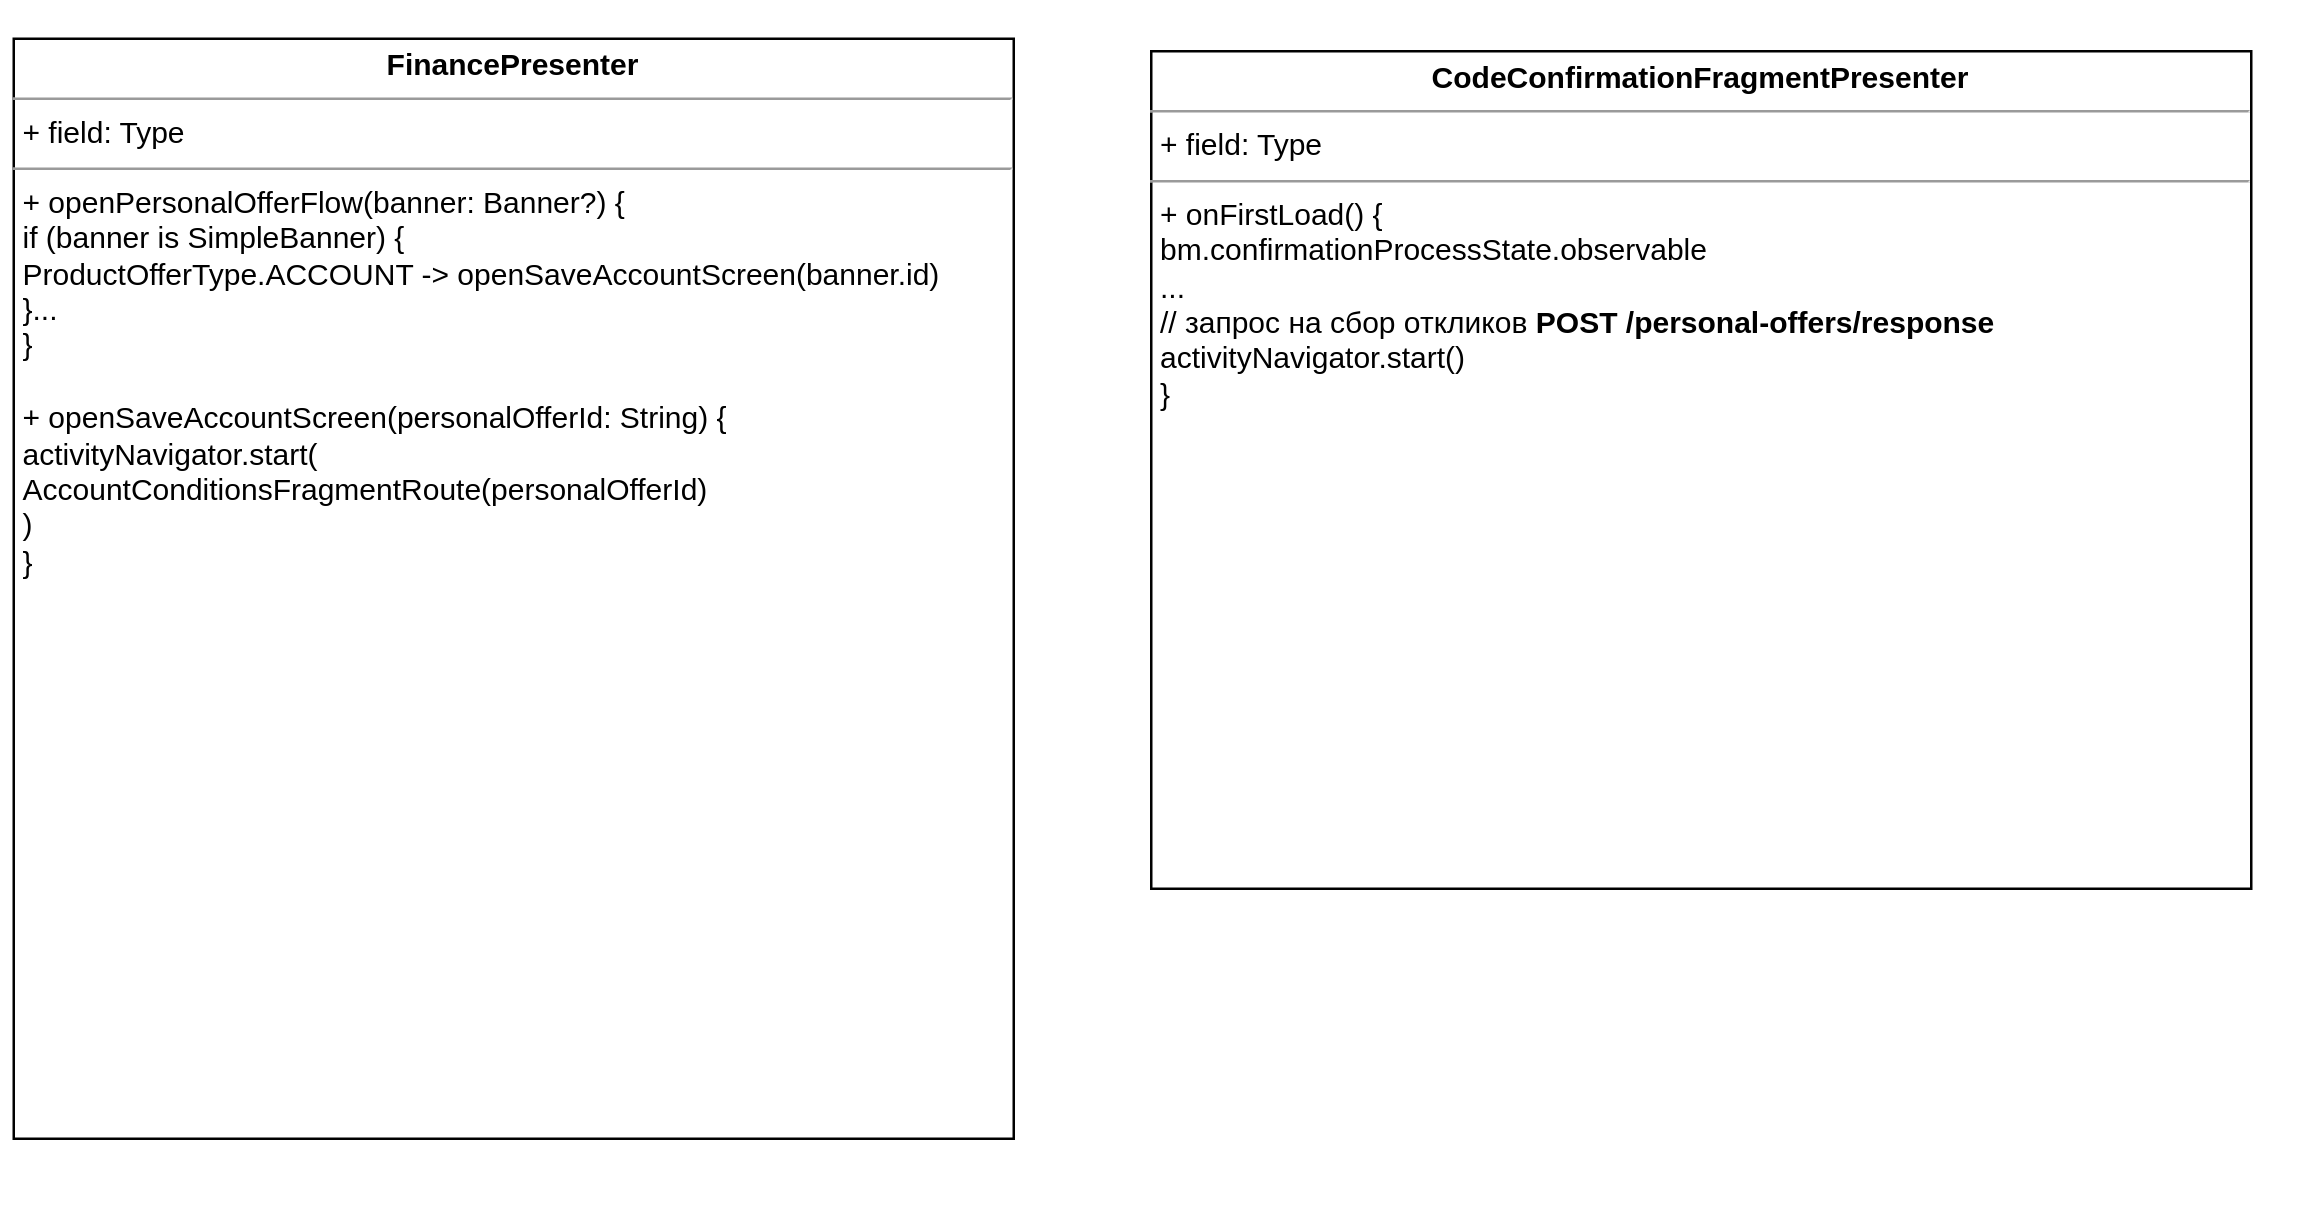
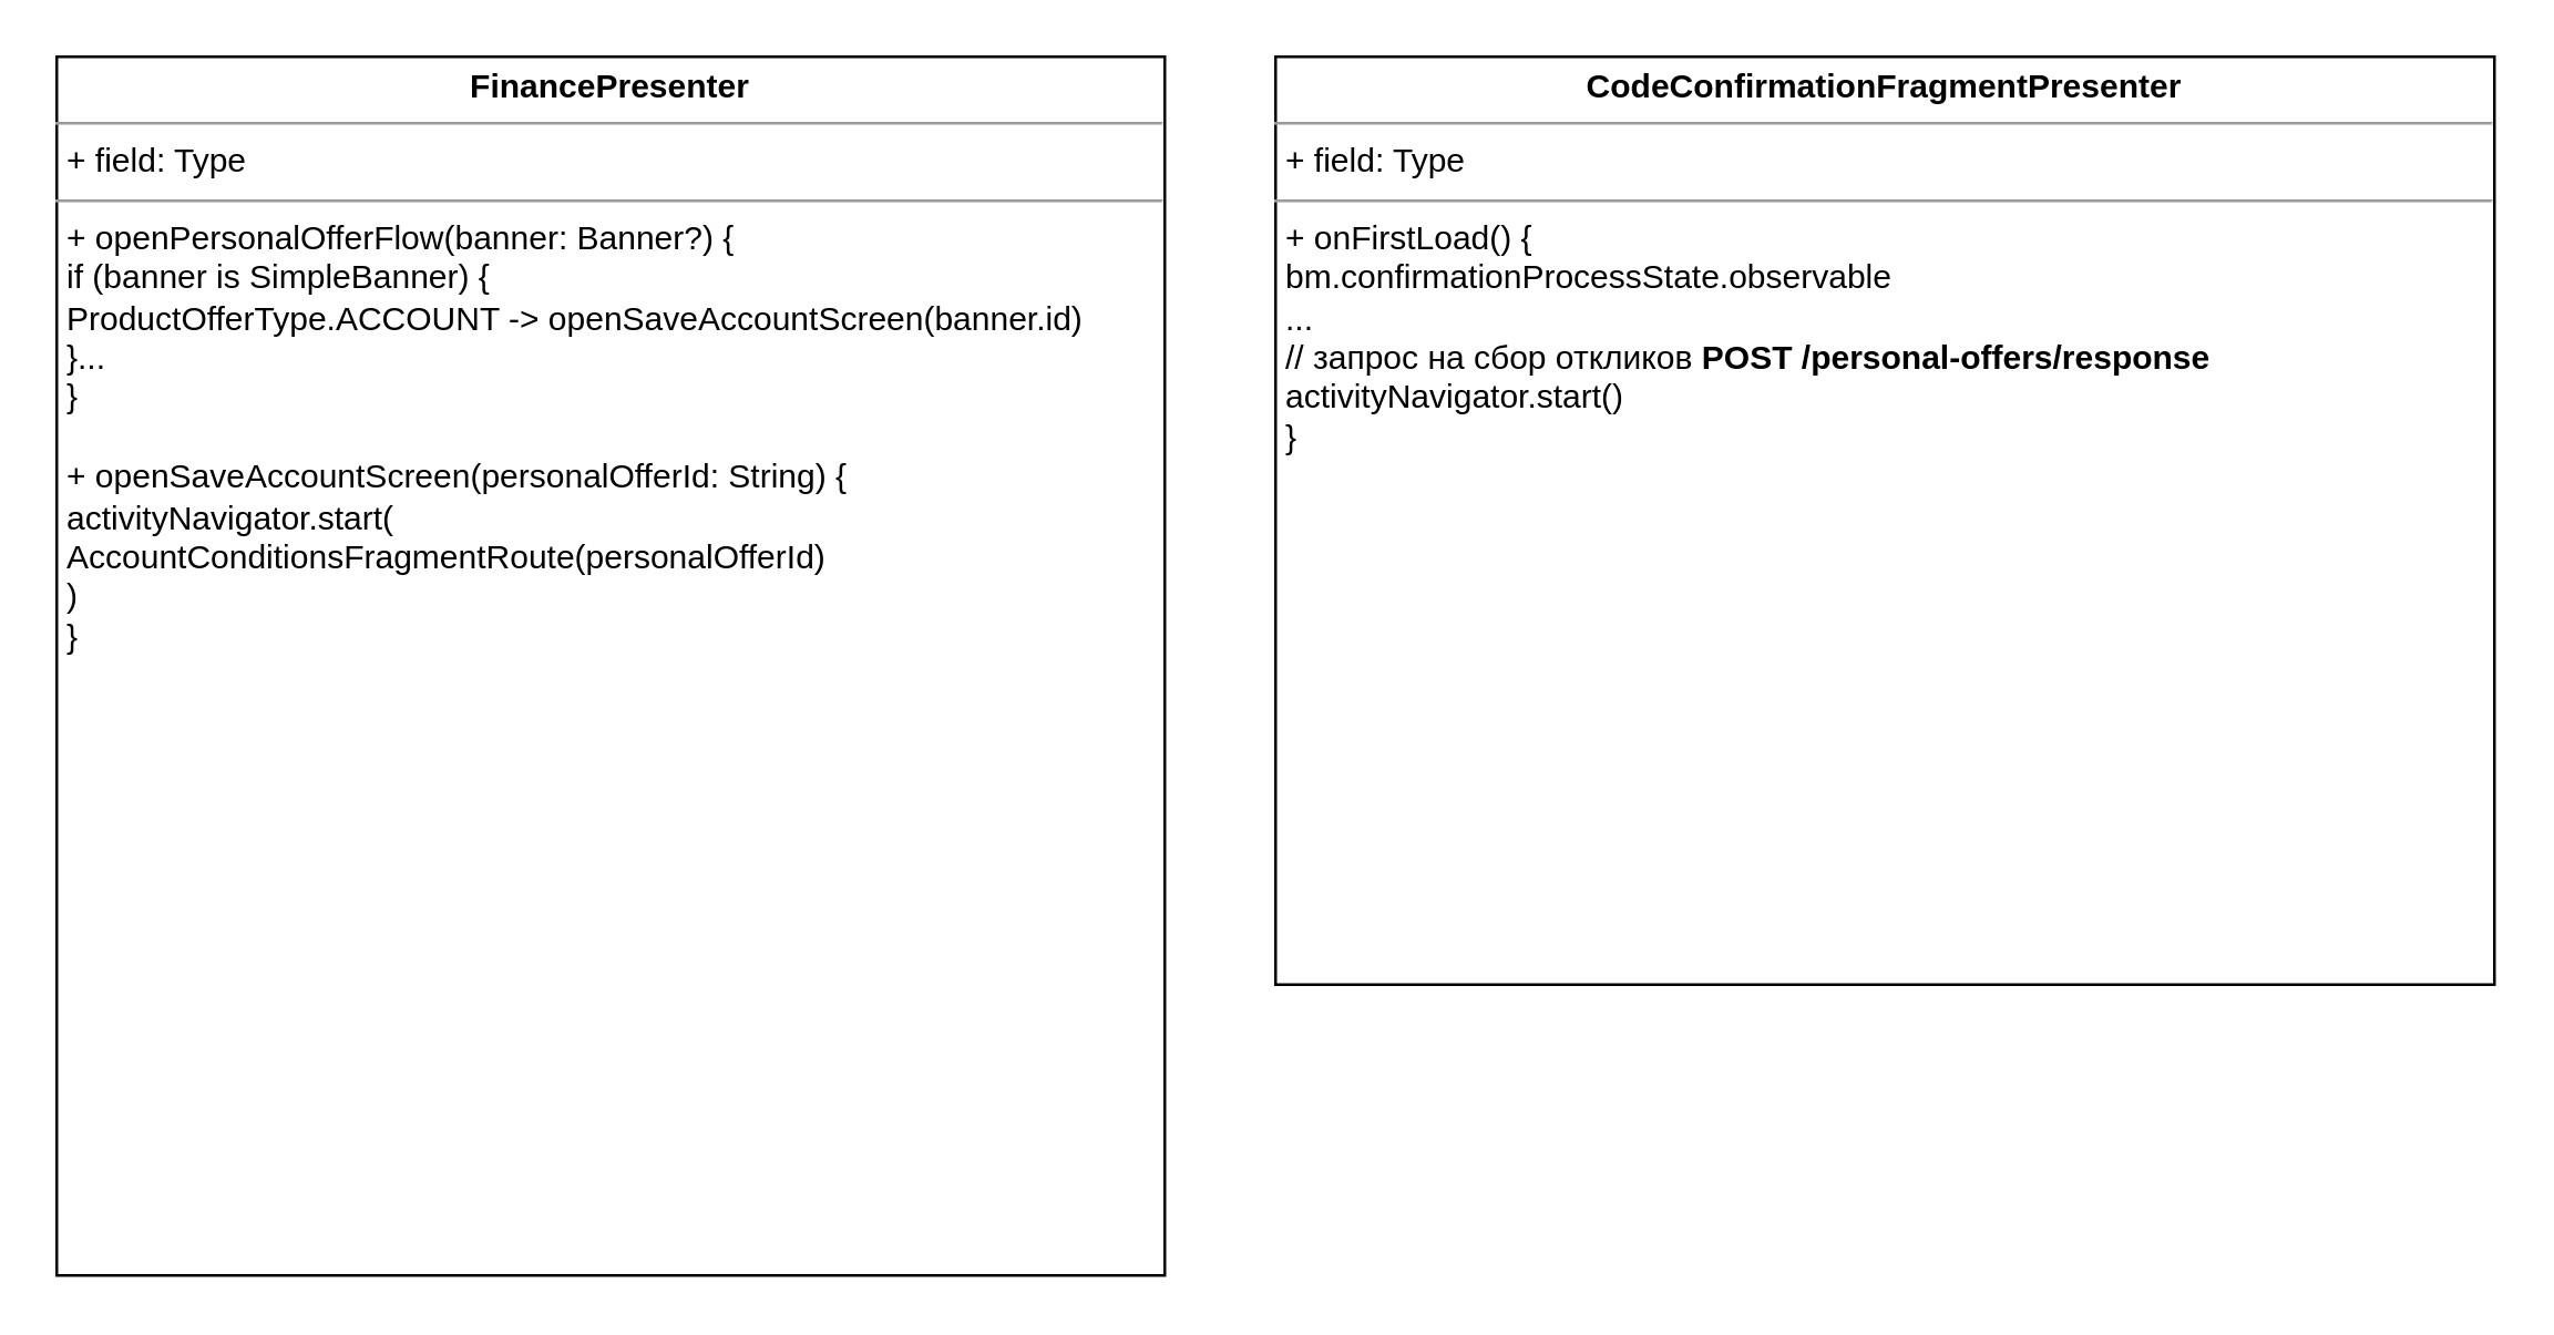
- <mxCell id="2" value="&lt;p style=&quot;margin:0px;margin-top:4px;text-align:center;&quot;&gt;&lt;b&gt;FinancePresenter&lt;/b&gt;&lt;/p&gt;&lt;hr size=&quot;1&quot;&gt;&lt;p style=&quot;margin:0px;margin-left:4px;&quot;&gt;+ field: Type&lt;/p&gt;&lt;hr size=&quot;1&quot;&gt;&lt;p style=&quot;margin:0px;margin-left:4px;&quot;&gt;+ openPersonalOfferFlow(banner: Banner?) {&lt;/p&gt;&lt;p style=&quot;margin:0px;margin-left:4px;&quot;&gt;if (banner is SimpleBanner) {&lt;/p&gt;&lt;p style=&quot;margin:0px;margin-left:4px;&quot;&gt;ProductOfferType.ACCOUNT -&amp;gt; openSaveAccountScreen(banner.id)&lt;br&gt;&lt;/p&gt;&lt;p style=&quot;margin:0px;margin-left:4px;&quot;&gt;}...&lt;br&gt;&lt;/p&gt;&lt;p style=&quot;margin:0px;margin-left:4px;&quot;&gt;}&lt;/p&gt;&lt;p style=&quot;margin:0px;margin-left:4px;&quot;&gt;&lt;br&gt;&lt;/p&gt;&lt;p style=&quot;margin:0px;margin-left:4px;&quot;&gt;+ openSaveAccountScreen(personalOfferId: String) {&lt;/p&gt;&lt;p style=&quot;margin:0px;margin-left:4px;&quot;&gt;activityNavigator.start(&lt;/p&gt;&lt;p style=&quot;margin:0px;margin-left:4px;&quot;&gt;AccountConditionsFragmentRoute(personalOfferId)&lt;/p&gt;&lt;p style=&quot;margin:0px;margin-left:4px;&quot;&gt;)&lt;br&gt;&lt;/p&gt;&lt;p style=&quot;margin:0px;margin-left:4px;&quot;&gt;}&lt;br&gt;&lt;/p&gt;" style="verticalAlign=top;align=left;overflow=fill;fontSize=12;fontFamily=Helvetica;html=1;" vertex="1" parent="1"><mxGeometry x="5" y="15" width="400" height="440" as="geometry" /></mxCell>
+ <mxCell id="2" value="&lt;p style=&quot;margin:0px;margin-top:4px;text-align:center;&quot;&gt;&lt;b&gt;FinancePresenter&lt;/b&gt;&lt;/p&gt;&lt;hr size=&quot;1&quot;&gt;&lt;p style=&quot;margin:0px;margin-left:4px;&quot;&gt;+ field: Type&lt;/p&gt;&lt;hr size=&quot;1&quot;&gt;&lt;p style=&quot;margin:0px;margin-left:4px;&quot;&gt;+ openPersonalOfferFlow(banner: Banner?) {&lt;/p&gt;&lt;p style=&quot;margin:0px;margin-left:4px;&quot;&gt;if (banner is SimpleBanner) {&lt;/p&gt;&lt;p style=&quot;margin:0px;margin-left:4px;&quot;&gt;ProductOfferType.ACCOUNT -&amp;gt; openSaveAccountScreen(banner.id)&lt;br&gt;&lt;/p&gt;&lt;p style=&quot;margin:0px;margin-left:4px;&quot;&gt;}...&lt;br&gt;&lt;/p&gt;&lt;p style=&quot;margin:0px;margin-left:4px;&quot;&gt;}&lt;/p&gt;&lt;p style=&quot;margin:0px;margin-left:4px;&quot;&gt;&lt;br&gt;&lt;/p&gt;&lt;p style=&quot;margin:0px;margin-left:4px;&quot;&gt;+ openSaveAccountScreen(personalOfferId: String) {&lt;/p&gt;&lt;p style=&quot;margin:0px;margin-left:4px;&quot;&gt;activityNavigator.start(&lt;/p&gt;&lt;p style=&quot;margin:0px;margin-left:4px;&quot;&gt;AccountConditionsFragmentRoute(personalOfferId)&lt;/p&gt;&lt;p style=&quot;margin:0px;margin-left:4px;&quot;&gt;)&lt;br&gt;&lt;/p&gt;&lt;p style=&quot;margin:0px;margin-left:4px;&quot;&gt;}&lt;br&gt;&lt;/p&gt;" style="verticalAlign=top;align=left;overflow=fill;fontSize=12;fontFamily=Helvetica;html=1;" vertex="1" parent="1"><mxGeometry x="20" y="20" width="400" height="440" as="geometry" /></mxCell>
